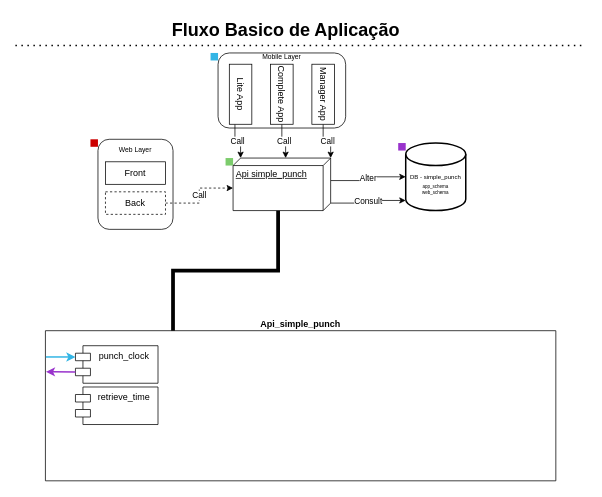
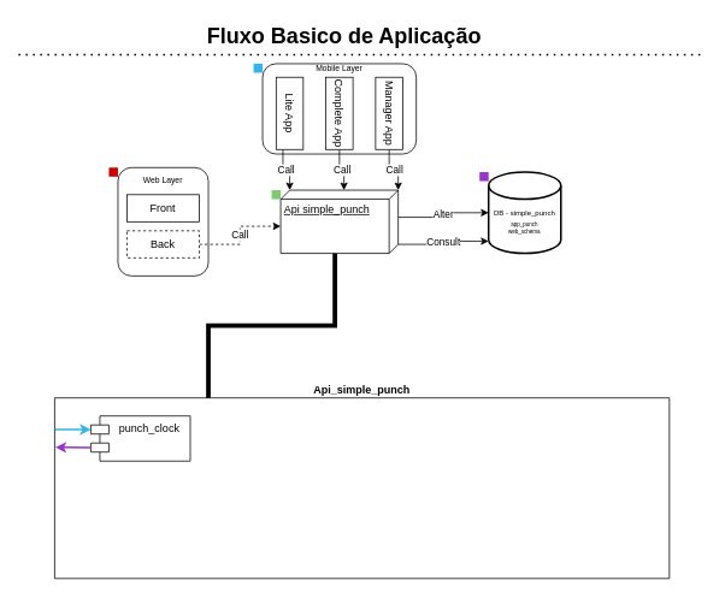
- <mxCell id="22" value="app_schema&lt;br&gt;web_schema" style="text;html=1;strokeColor=none;fillColor=none;align=center;verticalAlign=middle;whiteSpace=wrap;rounded=0;fontSize=6;" vertex="1" parent="1"><mxGeometry x="560" y="245" width="40" height="15" as="geometry" /></mxCell>
+ <mxCell id="22" value="app_punch&lt;br&gt;web_schema" style="text;html=1;strokeColor=none;fillColor=none;align=center;verticalAlign=middle;whiteSpace=wrap;rounded=0;fontSize=6;" vertex="1" parent="1"><mxGeometry x="560" y="245" width="40" height="15" as="geometry" /></mxCell>
- <mxCell id="25" value="retrieve_time" style="shape=module;align=left;spacingLeft=20;align=center;verticalAlign=top;whiteSpace=wrap;html=1;" vertex="1" parent="23"><mxGeometry x="40" y="75" width="110" height="50" as="geometry" /></mxCell>
